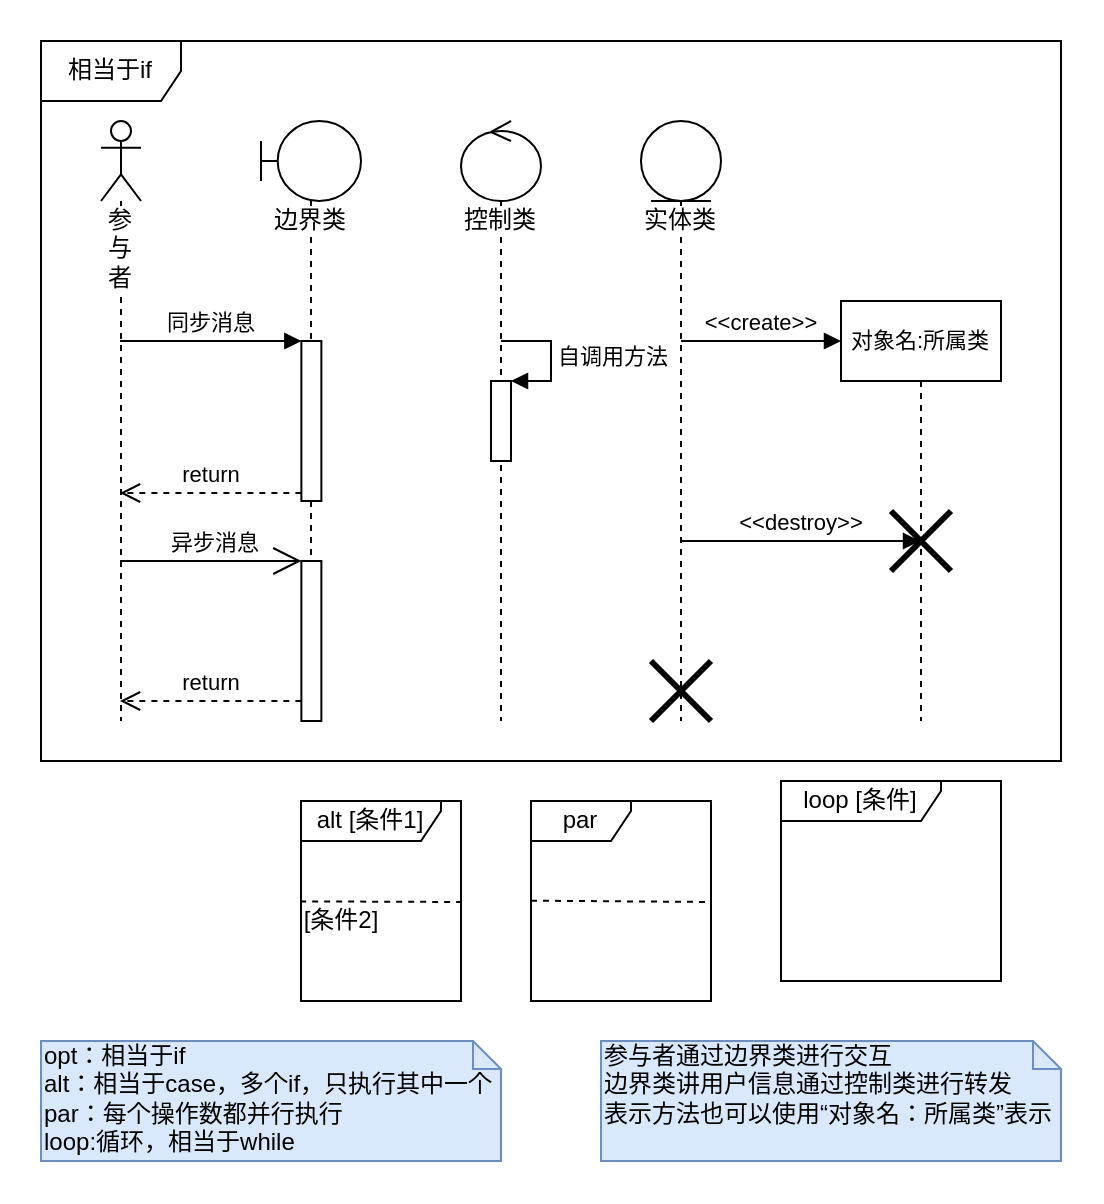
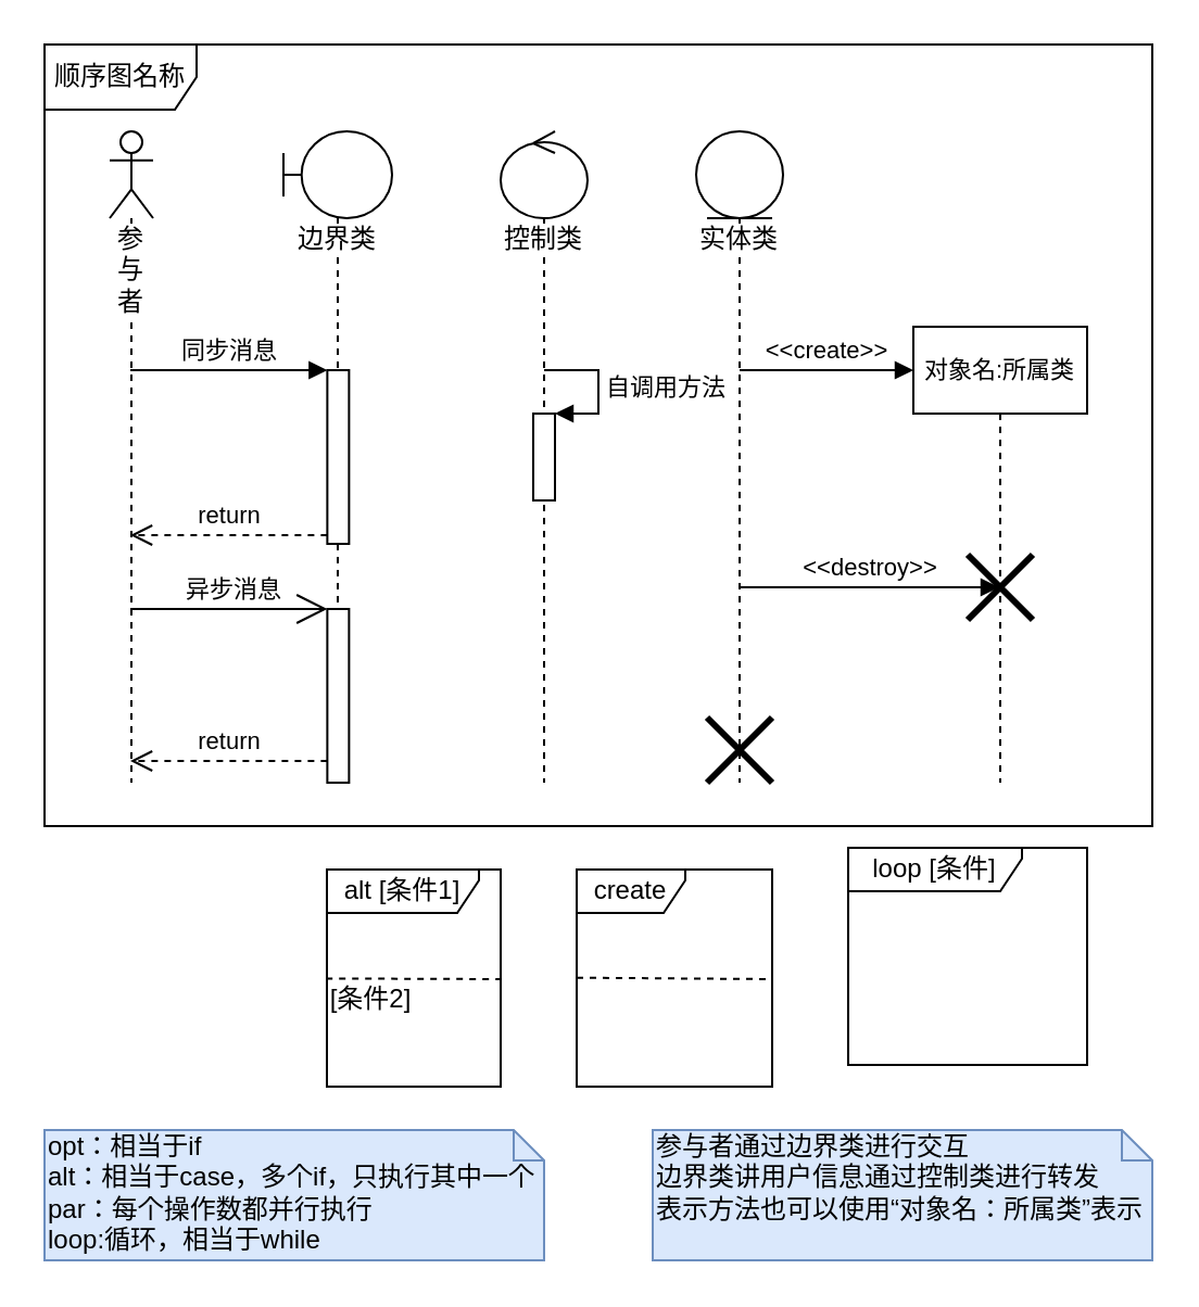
- <mxCell id="19" value="相当于if" style="shape=umlFrame;whiteSpace=wrap;html=1;width=70;height=30;" vertex="1" parent="1"><mxGeometry x="20" y="20" width="510" height="360" as="geometry" /></mxCell>
+ <mxCell id="19" value="顺序图名称" style="shape=umlFrame;whiteSpace=wrap;html=1;width=70;height=30;" vertex="1" parent="1"><mxGeometry x="20" y="20" width="510" height="360" as="geometry" /></mxCell>
- <mxCell id="22" value="par" style="shape=umlFrame;whiteSpace=wrap;html=1;width=50;height=20;" vertex="1" parent="1"><mxGeometry x="265" y="400" width="90" height="100" as="geometry" /></mxCell>
+ <mxCell id="22" value="create" style="shape=umlFrame;whiteSpace=wrap;html=1;width=50;height=20;" vertex="1" parent="1"><mxGeometry x="265" y="400" width="90" height="100" as="geometry" /></mxCell>
